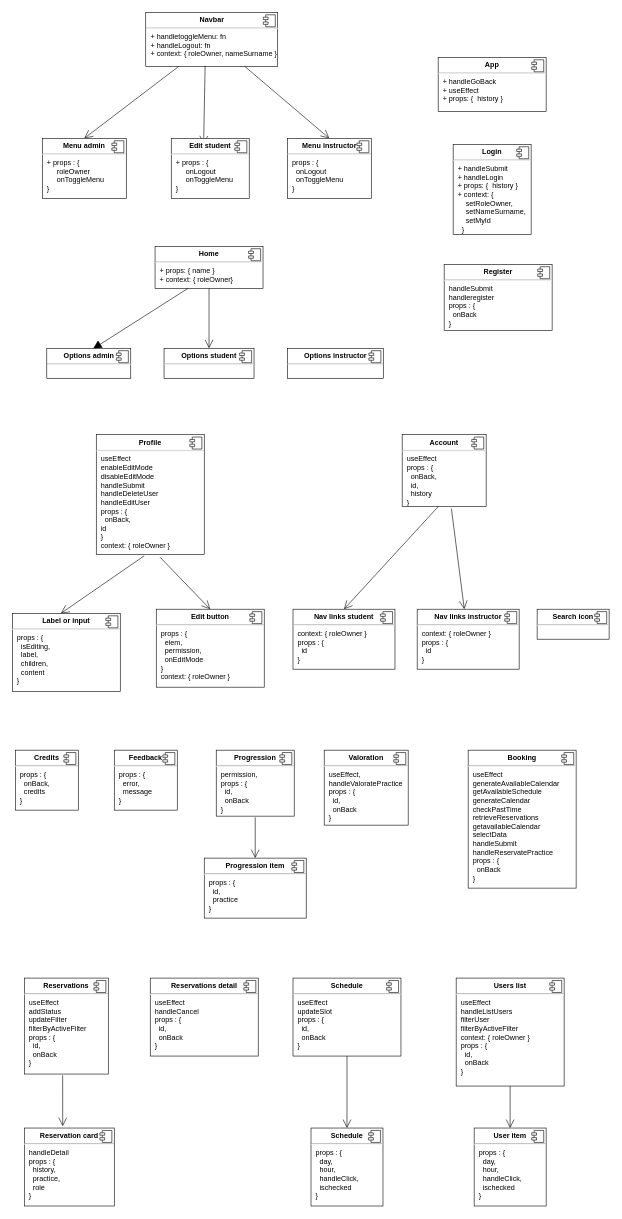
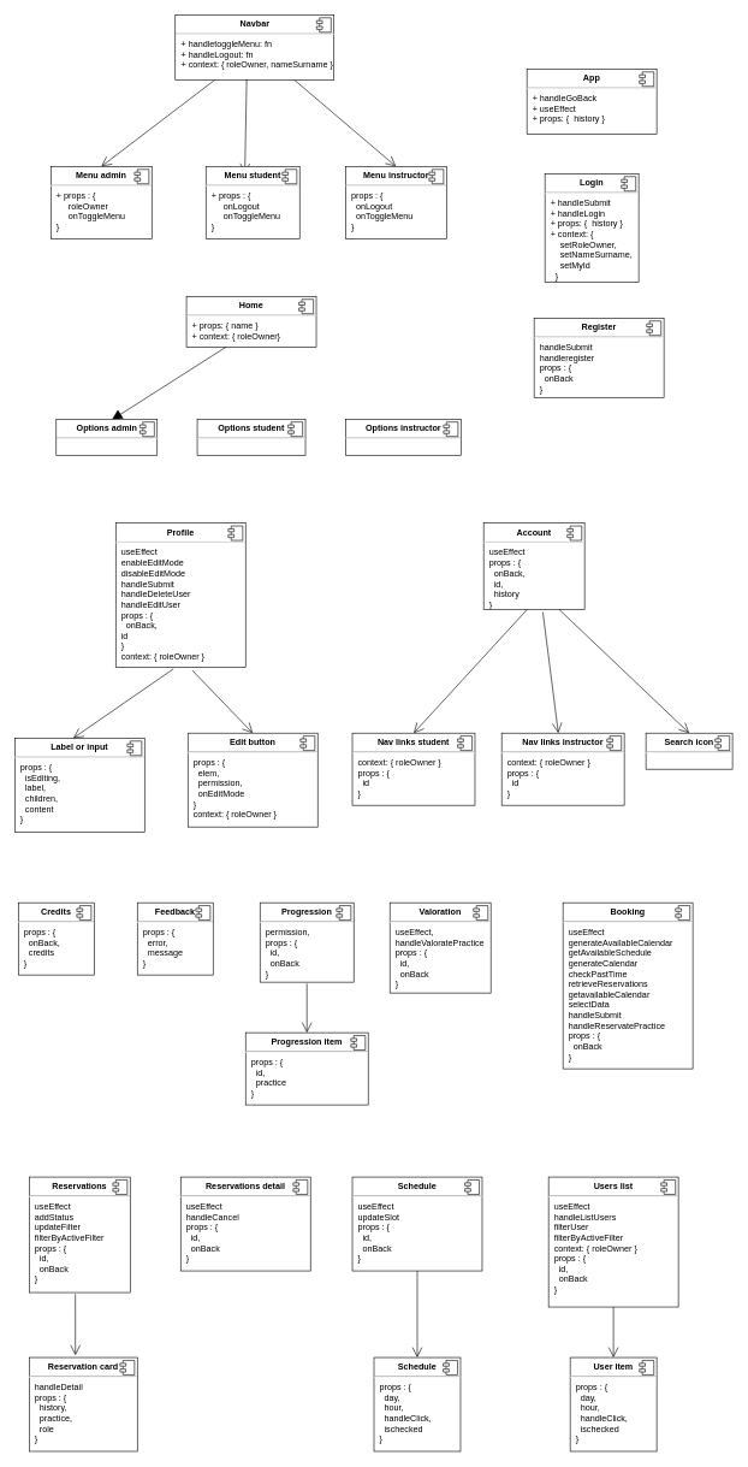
- <mxCell id="11" value="&lt;p style=&quot;margin: 0px ; margin-top: 6px ; text-align: center&quot;&gt;&lt;b&gt;Edit student&lt;/b&gt;&lt;/p&gt;&lt;hr&gt;&lt;p style=&quot;margin: 0px ; margin-left: 8px&quot;&gt;+ props : {&lt;/p&gt;&lt;p style=&quot;margin: 0px ; margin-left: 8px&quot;&gt;&amp;nbsp; &amp;nbsp; &amp;nbsp;onLogout&lt;/p&gt;&lt;p style=&quot;margin: 0px ; margin-left: 8px&quot;&gt;&amp;nbsp; &amp;nbsp; &amp;nbsp;onToggleMenu&lt;/p&gt;&lt;p style=&quot;margin: 0px ; margin-left: 8px&quot;&gt;}&lt;/p&gt;" style="align=left;overflow=fill;html=1;" vertex="1" parent="1"><mxGeometry x="285" y="230" width="130" height="100" as="geometry" /></mxCell>
+ <mxCell id="11" value="&lt;p style=&quot;margin: 0px ; margin-top: 6px ; text-align: center&quot;&gt;&lt;b&gt;Menu student&lt;/b&gt;&lt;/p&gt;&lt;hr&gt;&lt;p style=&quot;margin: 0px ; margin-left: 8px&quot;&gt;+ props : {&lt;/p&gt;&lt;p style=&quot;margin: 0px ; margin-left: 8px&quot;&gt;&amp;nbsp; &amp;nbsp; &amp;nbsp;onLogout&lt;/p&gt;&lt;p style=&quot;margin: 0px ; margin-left: 8px&quot;&gt;&amp;nbsp; &amp;nbsp; &amp;nbsp;onToggleMenu&lt;/p&gt;&lt;p style=&quot;margin: 0px ; margin-left: 8px&quot;&gt;}&lt;/p&gt;" style="align=left;overflow=fill;html=1;" vertex="1" parent="1"><mxGeometry x="285" y="230" width="130" height="100" as="geometry" /></mxCell>
- <mxCell id="10" value="" style="endArrow=open;endFill=1;endSize=12;html=1;exitX=0.5;exitY=1;exitDx=0;exitDy=0;entryX=0.5;entryY=0;entryDx=0;entryDy=0;" edge="1" parent="1" source="7" target="21"><mxGeometry width="160" relative="1" as="geometry"><mxPoint x="355" y="540" as="sourcePoint" /><mxPoint x="355" y="580" as="targetPoint" /></mxGeometry></mxCell>
+ <mxCell id="39" value="" style="endArrow=open;endFill=1;endSize=12;html=1;exitX=0.75;exitY=1;exitDx=0;exitDy=0;entryX=0.5;entryY=0;entryDx=0;entryDy=0;" edge="1" parent="1" source="29" target="37"><mxGeometry width="160" relative="1" as="geometry"><mxPoint x="450" y="960" as="sourcePoint" /><mxPoint x="610" y="960" as="targetPoint" /></mxGeometry></mxCell>
